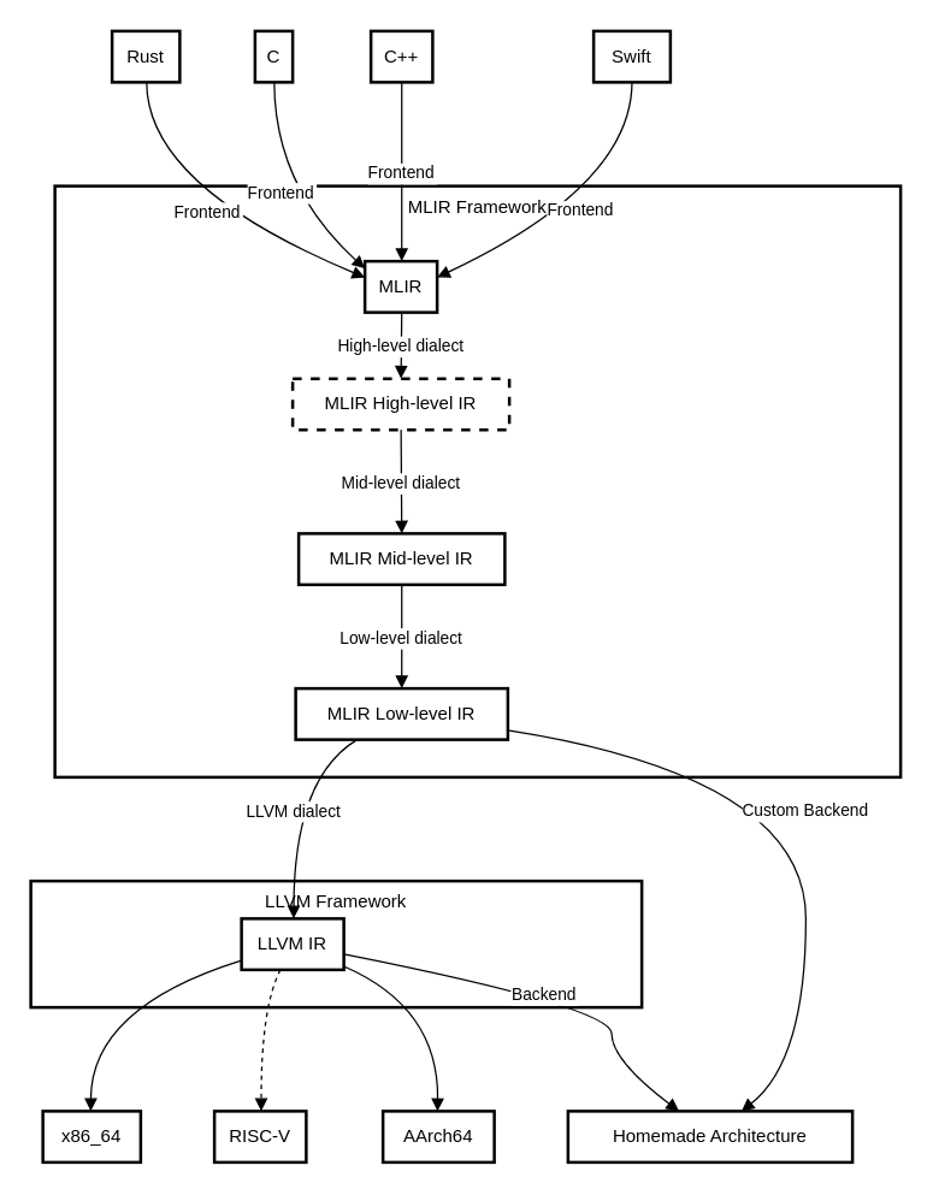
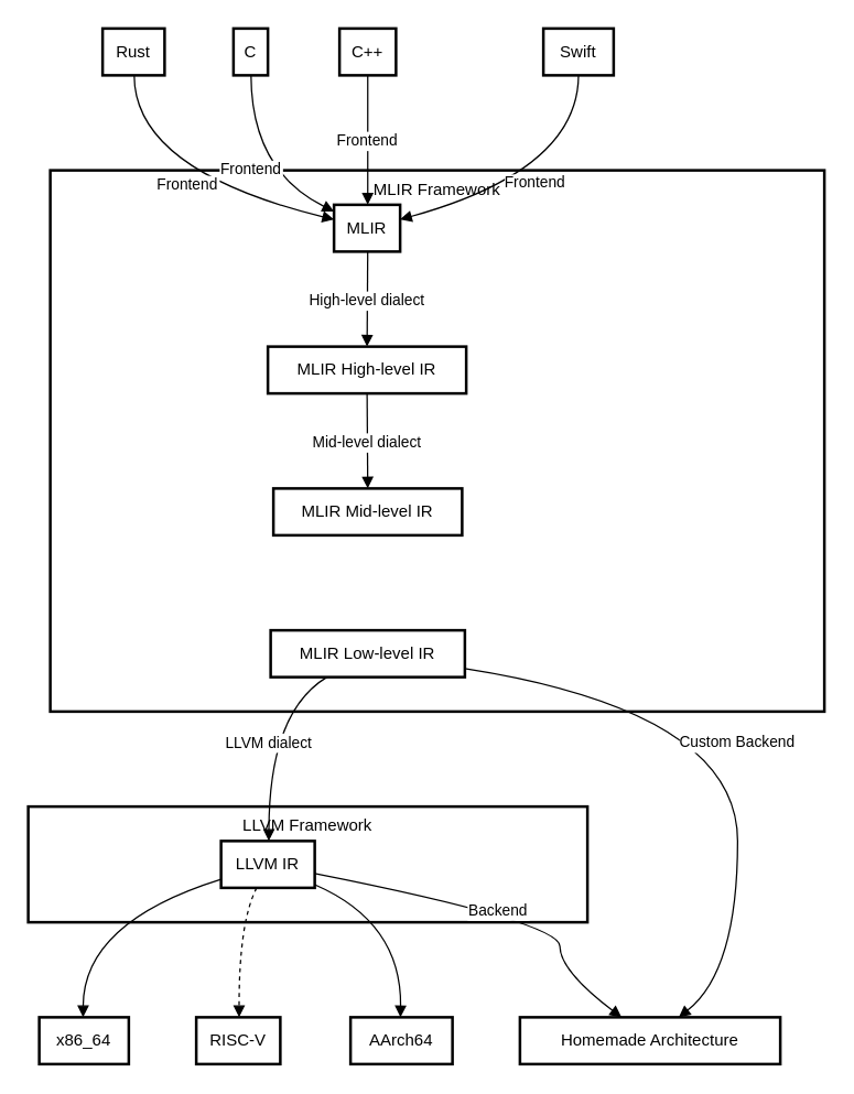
- <mxCell id="5" value="MLIR" style="whiteSpace=wrap;strokeWidth=2;" parent="1" vertex="1"><mxGeometry x="242" y="173" width="48" height="34" as="geometry" /></mxCell>
+ <mxCell id="5" value="MLIR" style="whiteSpace=wrap;strokeWidth=2;" parent="1" vertex="1"><mxGeometry x="242" y="148" width="48" height="34" as="geometry" /></mxCell>
- <mxCell id="6" value="MLIR High-level IR" style="whiteSpace=wrap;strokeWidth=2;dashed=1;" parent="1" vertex="1"><mxGeometry x="194" y="251" width="144" height="34" as="geometry" /></mxCell>
+ <mxCell id="6" value="MLIR High-level IR" style="whiteSpace=wrap;strokeWidth=2;" parent="1" vertex="1"><mxGeometry x="194" y="251" width="144" height="34" as="geometry" /></mxCell>
- <mxCell id="23" value="Low-level dialect" style="curved=1;startArrow=none;endArrow=block;exitX=0.5;exitY=1;entryX=0.5;entryY=0;rounded=0;" parent="1" source="7" target="8" edge="1"><mxGeometry relative="1" as="geometry"><Array as="points" /></mxGeometry></mxCell>
